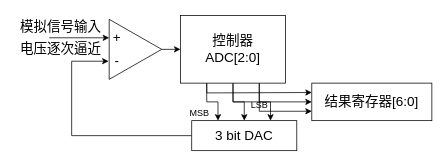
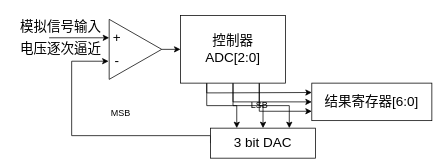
- <mxCell id="19" value="MSB" style="text;html=1;align=center;verticalAlign=middle;resizable=0;points=[];autosize=1;strokeColor=none;fillColor=none;" vertex="1" parent="1"><mxGeometry x="245" y="140" width="40" height="20" as="geometry" /></mxCell>
+ <mxCell id="19" value="MSB" style="text;html=1;align=center;verticalAlign=middle;resizable=0;points=[];autosize=1;strokeColor=none;fillColor=none;" vertex="1" parent="1"><mxGeometry x="140" y="140" width="40" height="20" as="geometry" /></mxCell>
- <mxCell id="9" value="3 bit DAC" style="rounded=0;whiteSpace=wrap;html=1;fontSize=18;" parent="1" vertex="1"><mxGeometry x="255" y="160" width="140" height="40" as="geometry" /></mxCell>
+ <mxCell id="9" value="3 bit DAC" style="rounded=0;whiteSpace=wrap;html=1;fontSize=18;" parent="1" vertex="1"><mxGeometry x="280" y="170" width="140" height="40" as="geometry" /></mxCell>
